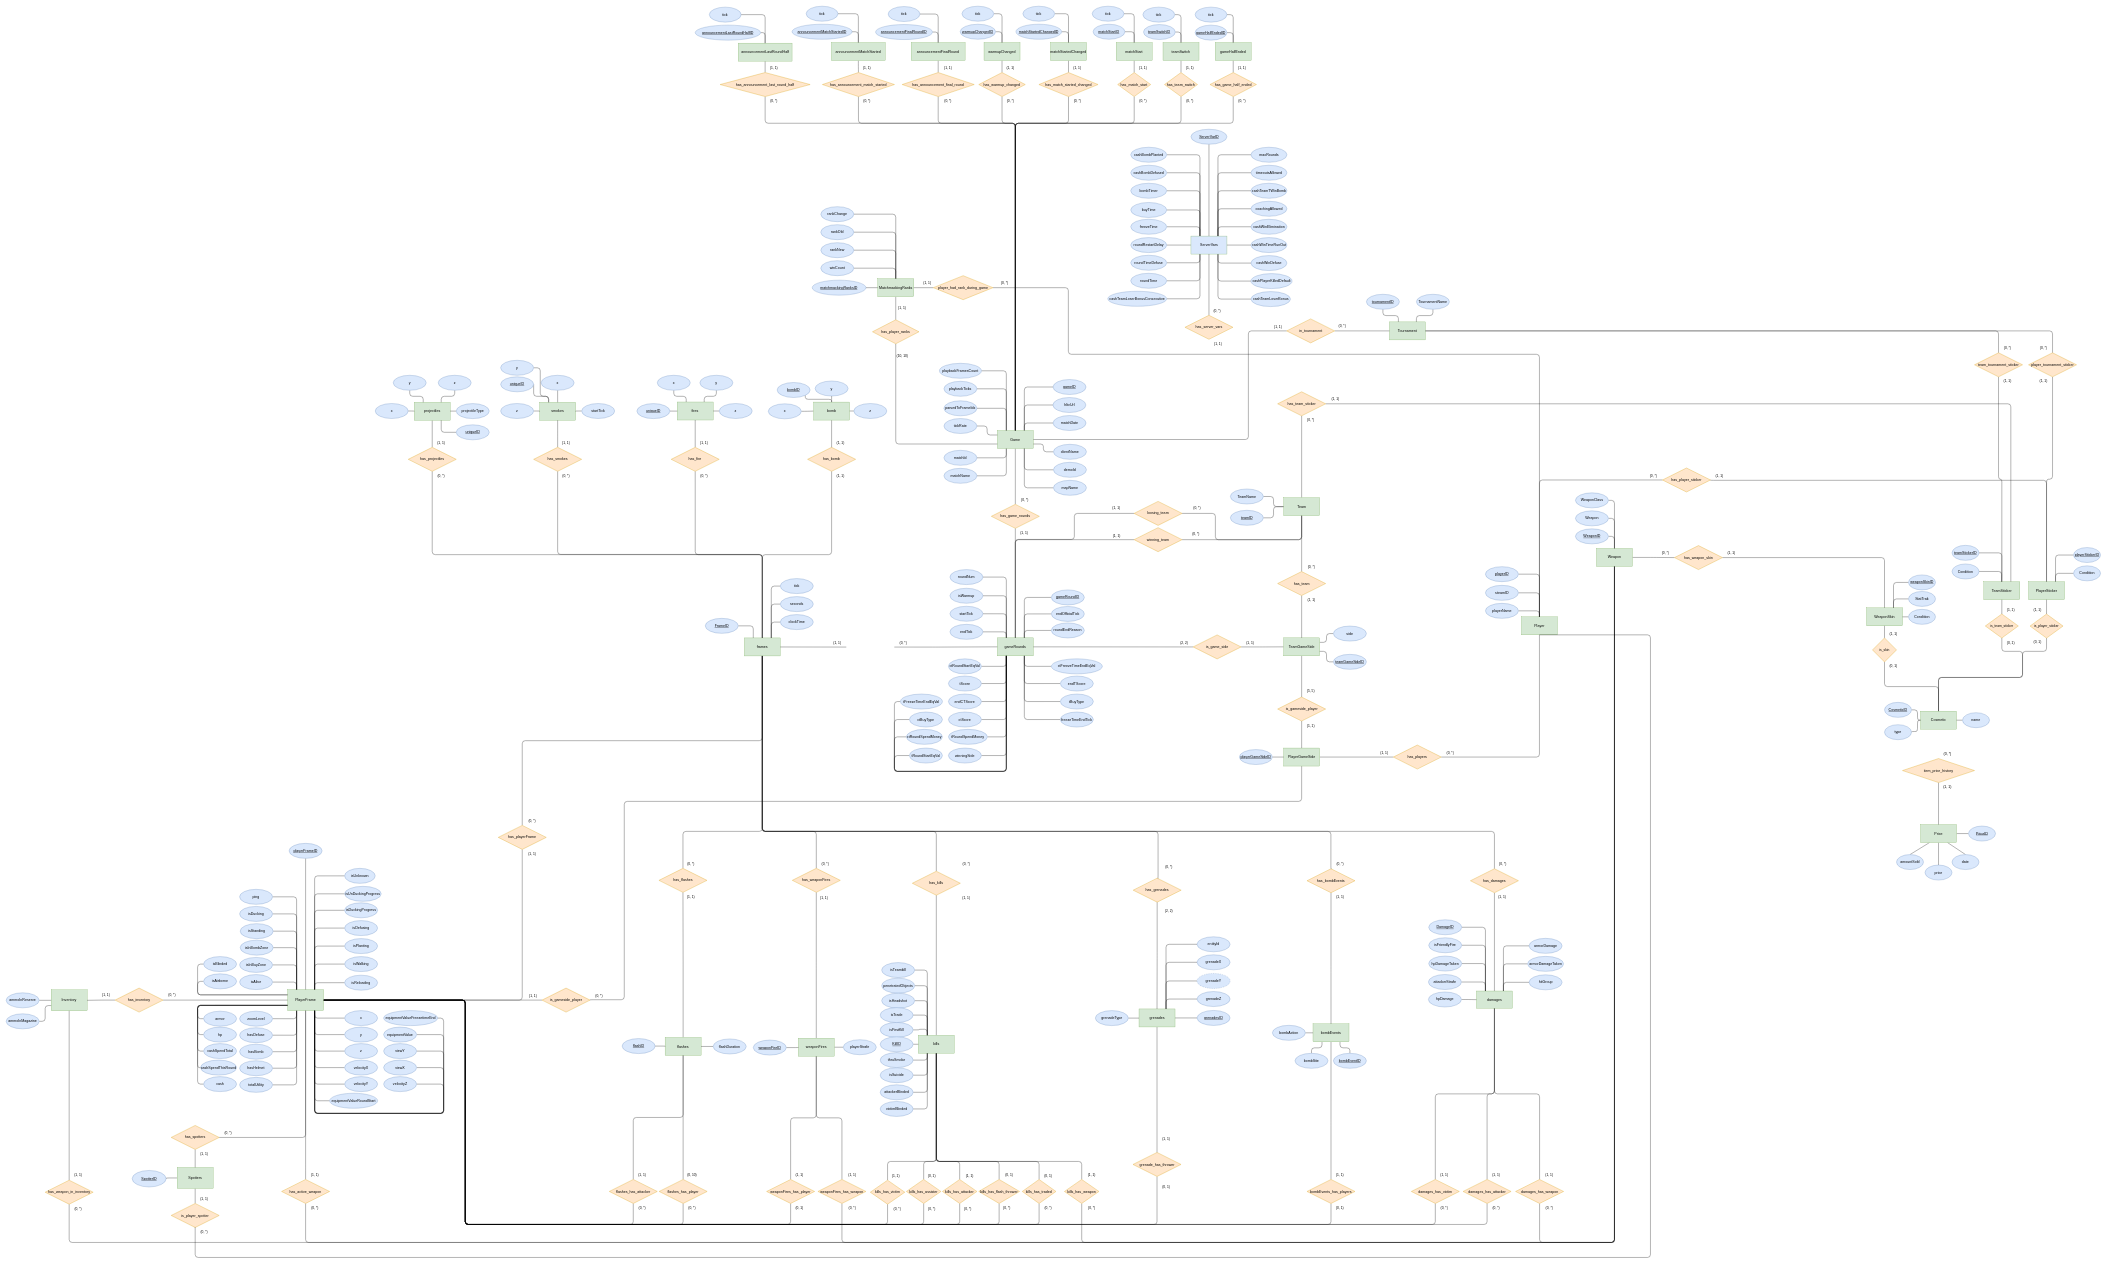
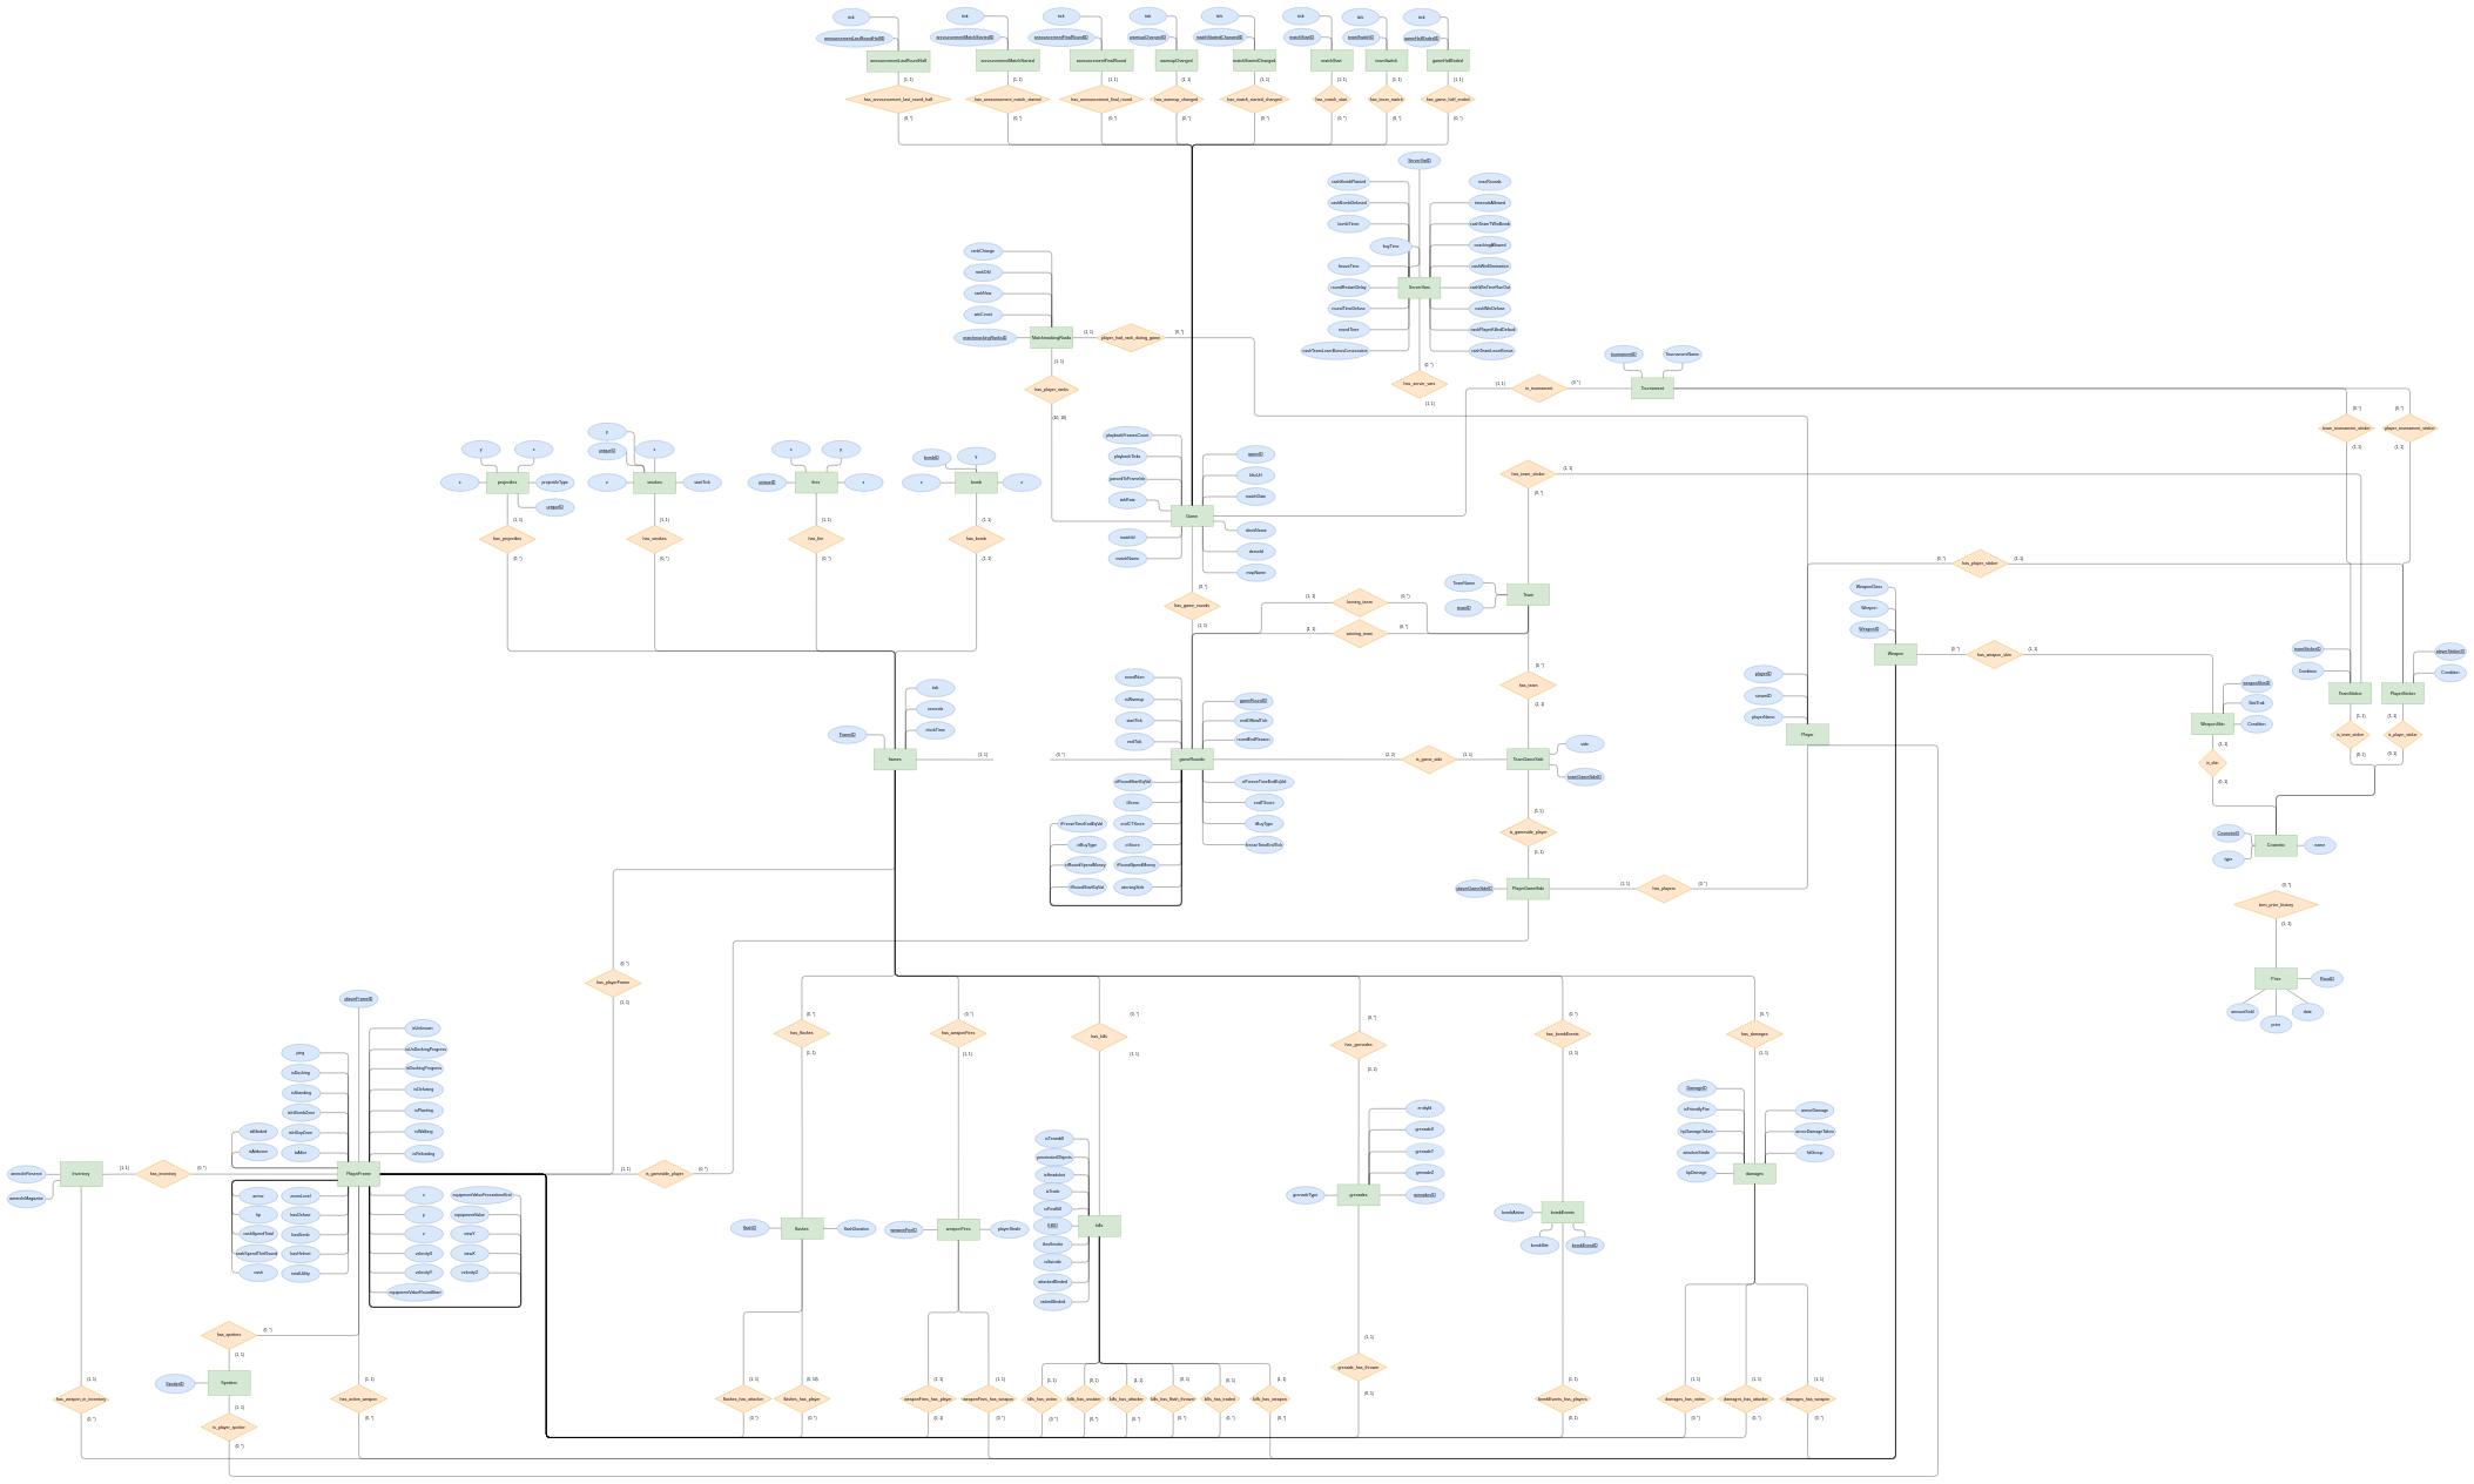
- <mxCell id="26" style="edgeStyle=orthogonalEdgeStyle;rounded=1;orthogonalLoop=1;jettySize=auto;html=1;exitX=0.75;exitY=0;exitDx=0;exitDy=0;entryX=0;entryY=0.5;entryDx=0;entryDy=0;endArrow=none;endFill=0;curved=0;" parent="1" source="36" target="59" edge="1"><mxGeometry relative="1" as="geometry" /></mxCell>
- <mxCell id="57" value="buyTime" style="ellipse;whiteSpace=wrap;html=1;fillColor=#dae8fc;strokeColor=#6c8ebf;" parent="1" vertex="1"><mxGeometry x="3767.83" y="674" width="120" height="50" as="geometry" /></mxCell>
+ <mxCell id="57" value="buyTime" style="ellipse;whiteSpace=wrap;html=1;fillColor=#dae8fc;strokeColor=#6c8ebf;" parent="1" vertex="1"><mxGeometry x="3887.83" y="674" width="120" height="50" as="geometry" /></mxCell>
- <mxCell id="36" value="ServerVars" style="rounded=0;whiteSpace=wrap;html=1;fillColor=#dae8fc;strokeColor=#82b366;" parent="1" vertex="1"><mxGeometry x="3968.58" y="786" width="120" height="60" as="geometry" /></mxCell>
+ <mxCell id="36" value="ServerVars" style="rounded=0;whiteSpace=wrap;html=1;fillColor=#d5e8d4;strokeColor=#82b366;" parent="1" vertex="1"><mxGeometry x="3968.58" y="786" width="120" height="60" as="geometry" /></mxCell>
